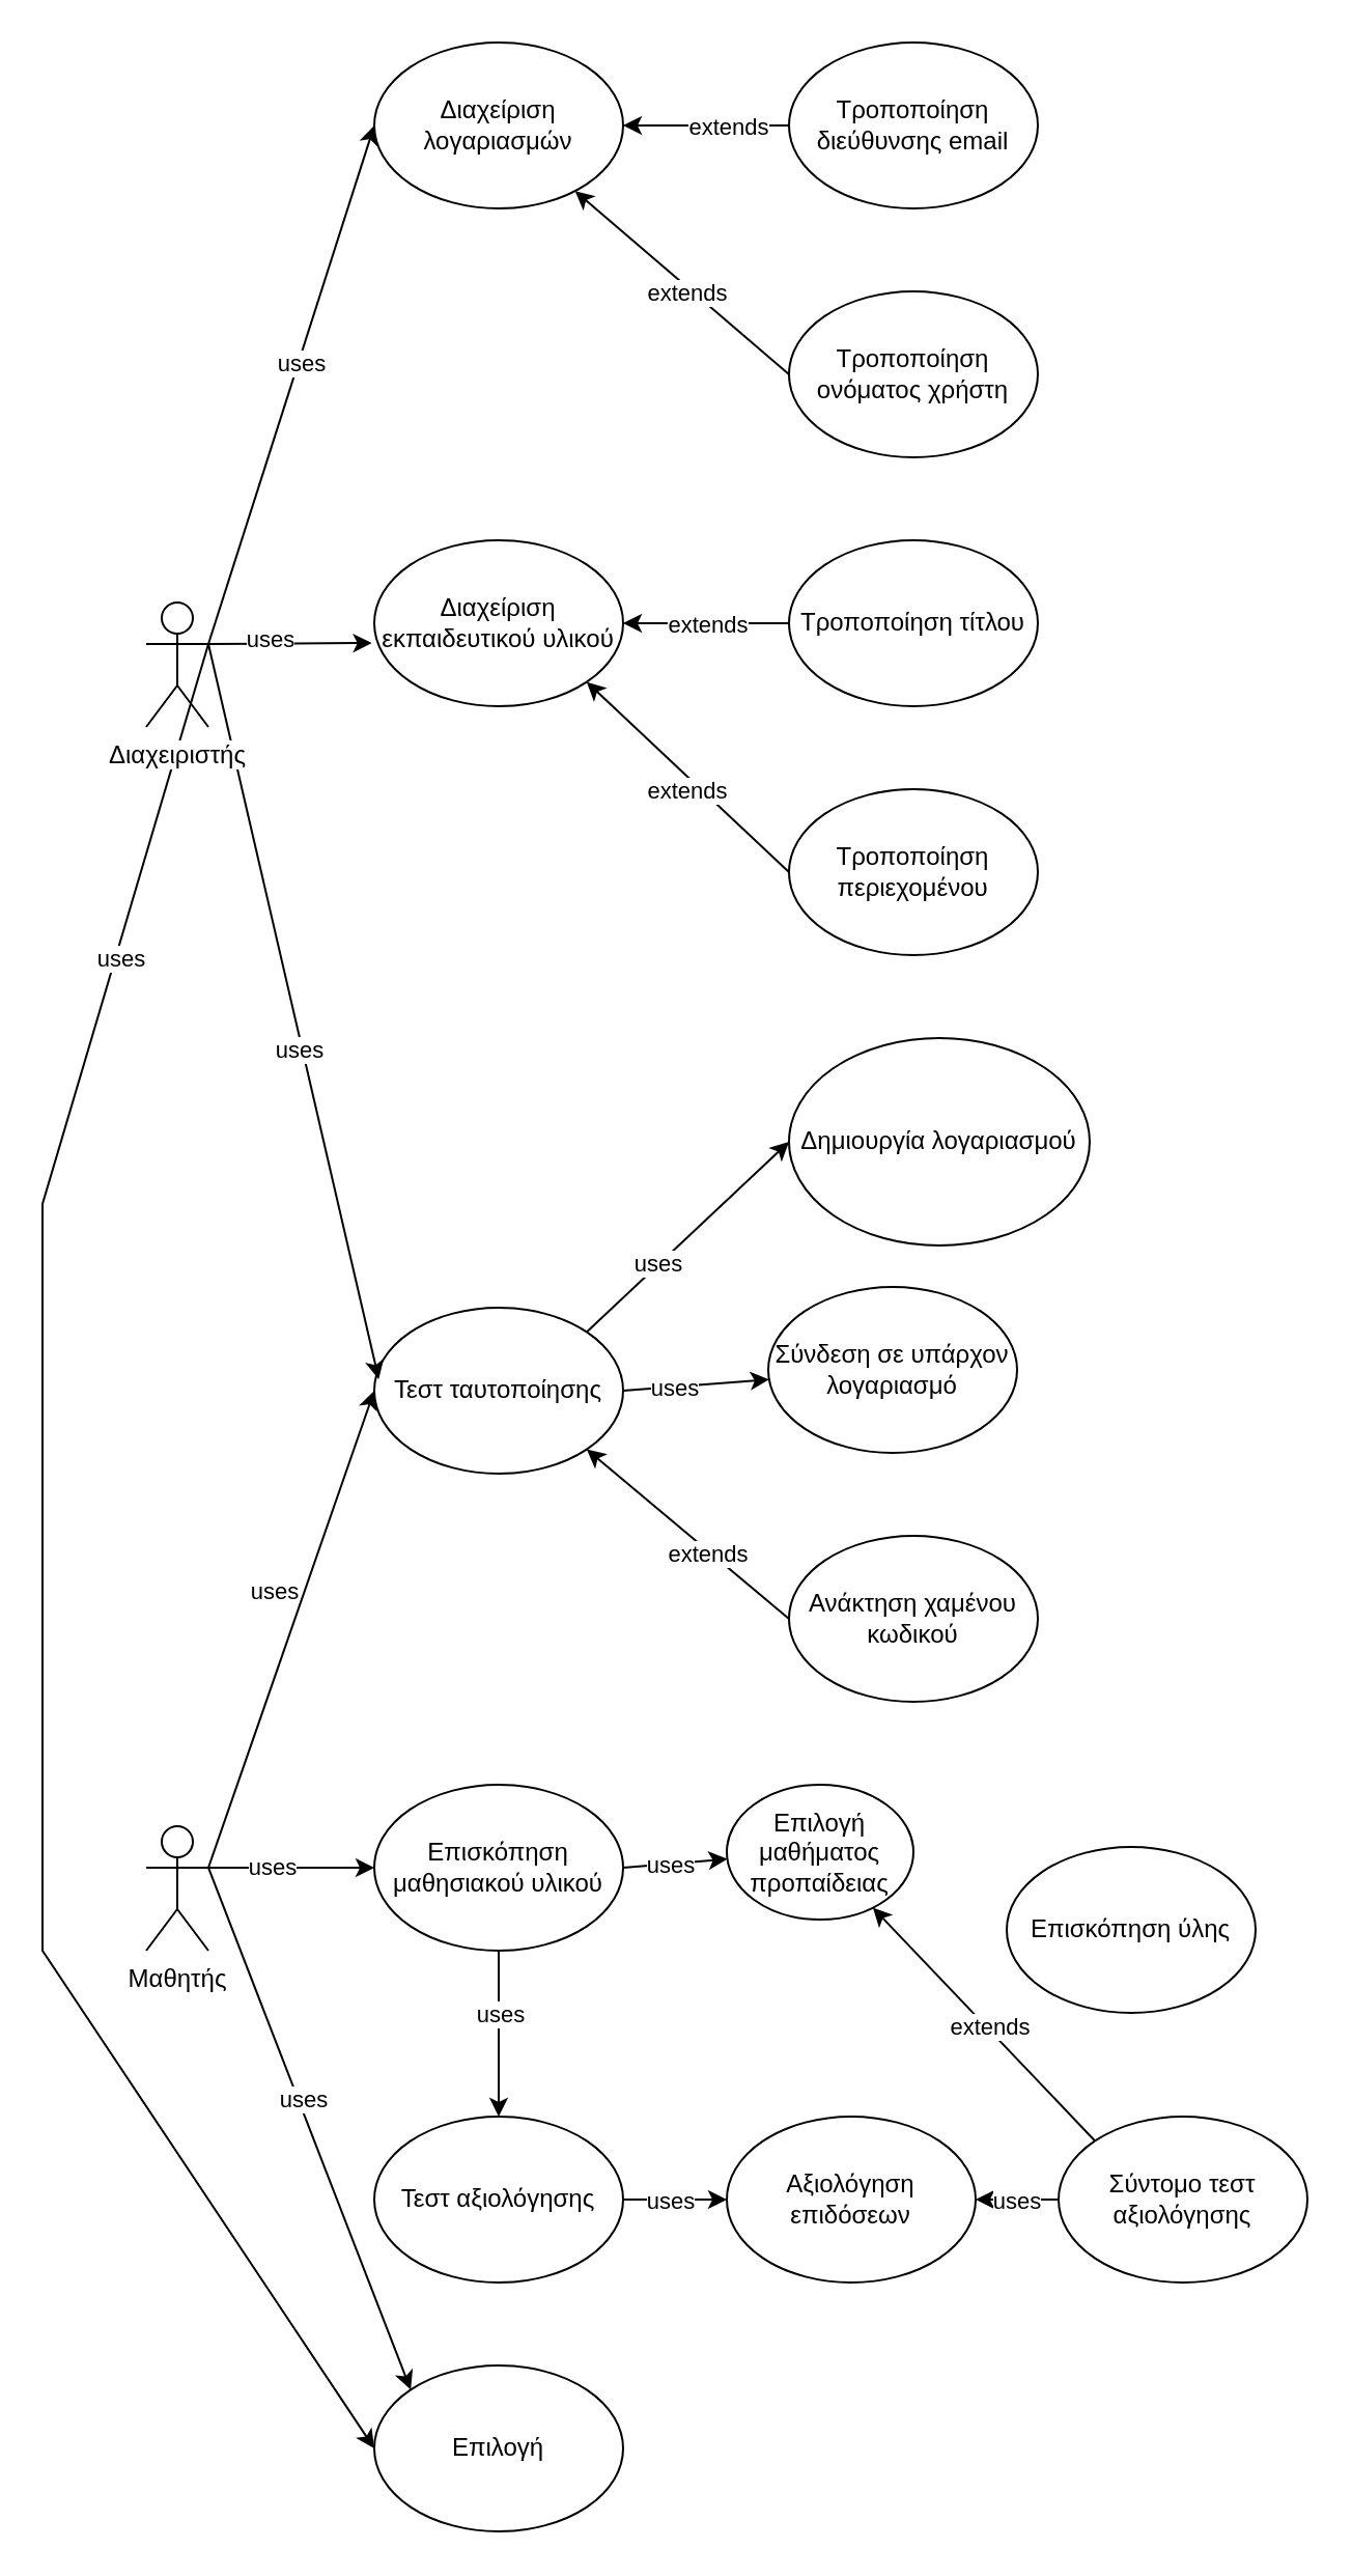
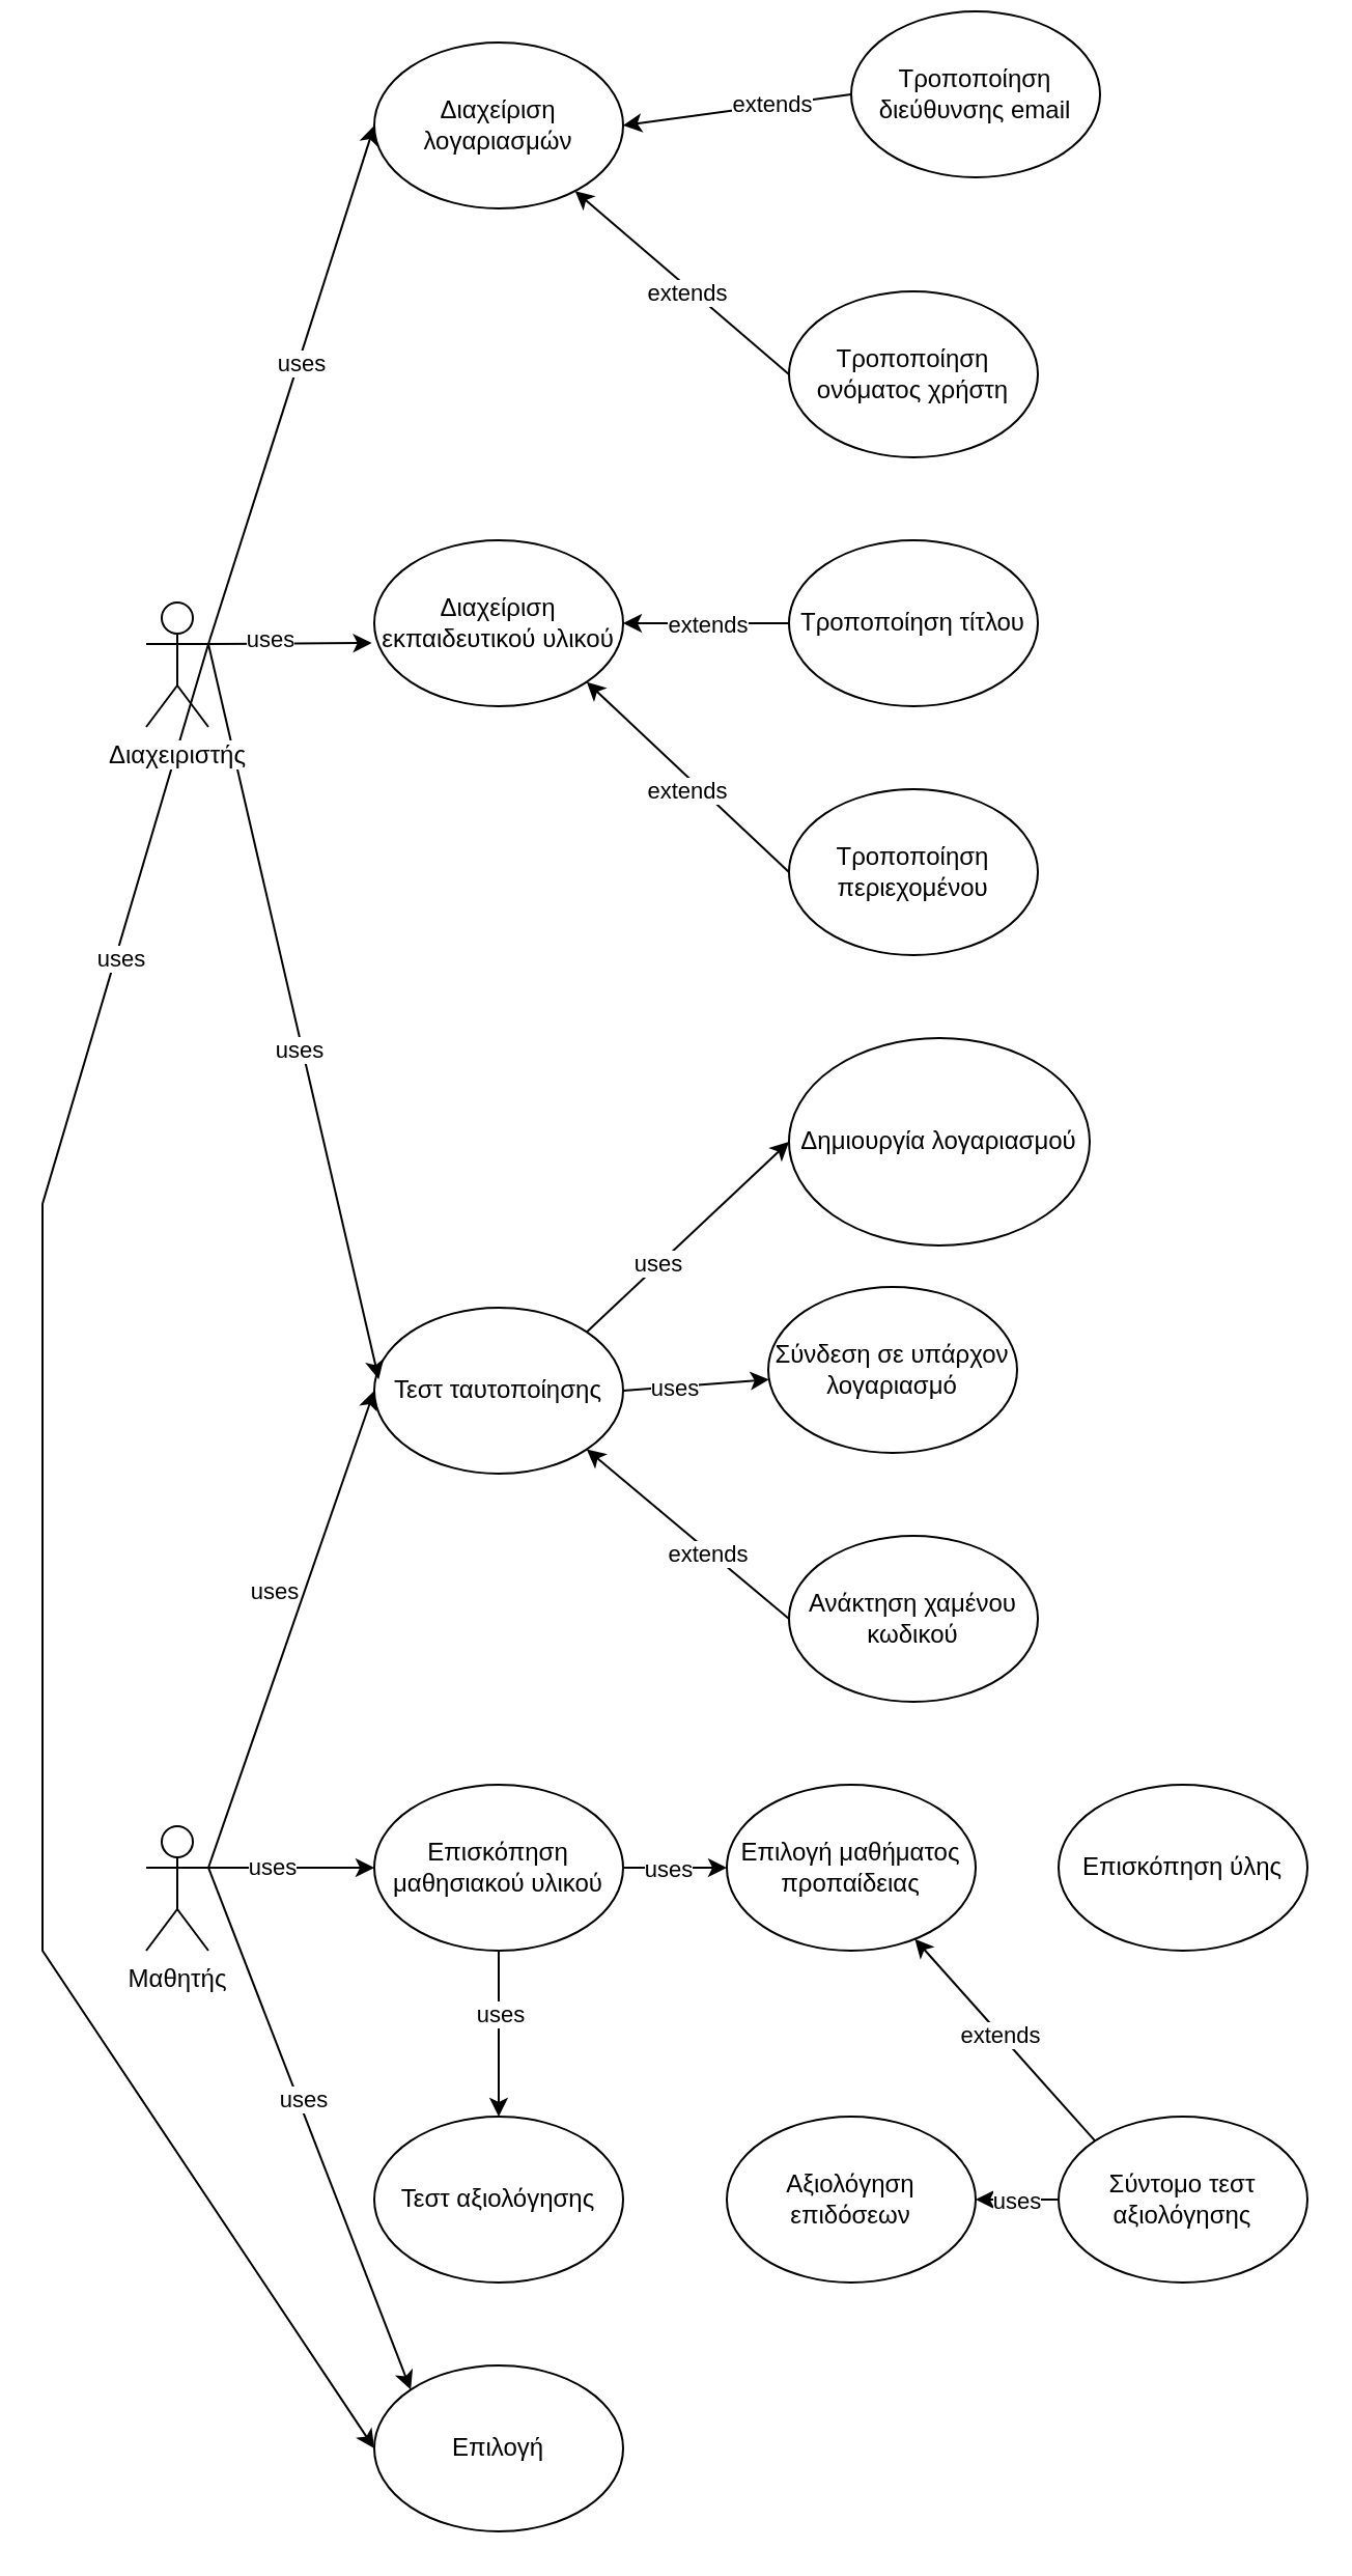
- <mxCell id="55" value="Τροποποίηση διεύθυνσης email" style="ellipse;whiteSpace=wrap;html=1;" vertex="1" parent="1"><mxGeometry x="380" y="20" width="120" height="80" as="geometry" /></mxCell>
+ <mxCell id="55" value="Τροποποίηση διεύθυνσης email" style="ellipse;whiteSpace=wrap;html=1;" vertex="1" parent="1"><mxGeometry x="410" y="5" width="120" height="80" as="geometry" /></mxCell>
- <mxCell id="21" value="Επιλογή μαθήματος προπαίδειας" style="ellipse;whiteSpace=wrap;html=1;" vertex="1" parent="1"><mxGeometry x="350" y="860" width="90" height="65" as="geometry" /></mxCell>
+ <mxCell id="21" value="Επιλογή μαθήματος προπαίδειας" style="ellipse;whiteSpace=wrap;html=1;" vertex="1" parent="1"><mxGeometry x="350" y="860" width="120" height="80" as="geometry" /></mxCell>
- <mxCell id="27" value="Επισκόπηση ύλης" style="ellipse;whiteSpace=wrap;html=1;" vertex="1" parent="1"><mxGeometry x="485" y="890" width="120" height="80" as="geometry" /></mxCell>
+ <mxCell id="27" value="Επισκόπηση ύλης" style="ellipse;whiteSpace=wrap;html=1;" vertex="1" parent="1"><mxGeometry x="510" y="860" width="120" height="80" as="geometry" /></mxCell>
- <mxCell id="32" style="edgeStyle=none;rounded=0;orthogonalLoop=1;jettySize=auto;html=1;exitX=1;exitY=0.5;exitDx=0;exitDy=0;entryX=0;entryY=0.5;entryDx=0;entryDy=0;" edge="1" parent="1" source="34" target="35"><mxGeometry relative="1" as="geometry" /></mxCell>
- <mxCell id="33" value="uses" style="edgeLabel;html=1;align=center;verticalAlign=middle;resizable=0;points=[];" vertex="1" connectable="0" parent="32"><mxGeometry x="-0.349" y="-1" relative="1" as="geometry"><mxPoint x="6.67" y="-1" as="offset" /></mxGeometry></mxCell>
